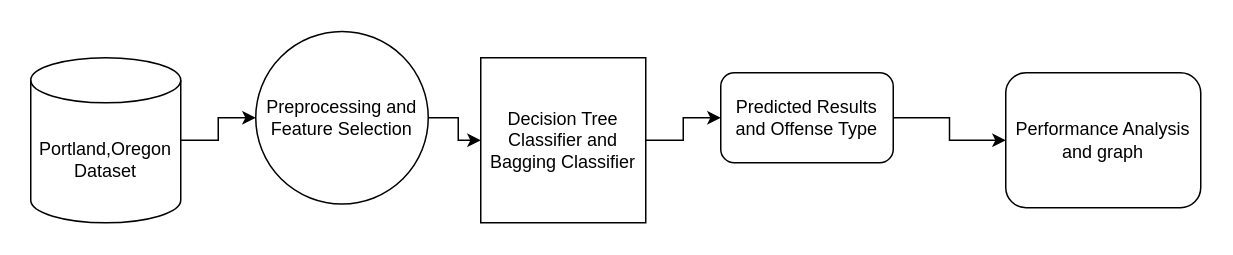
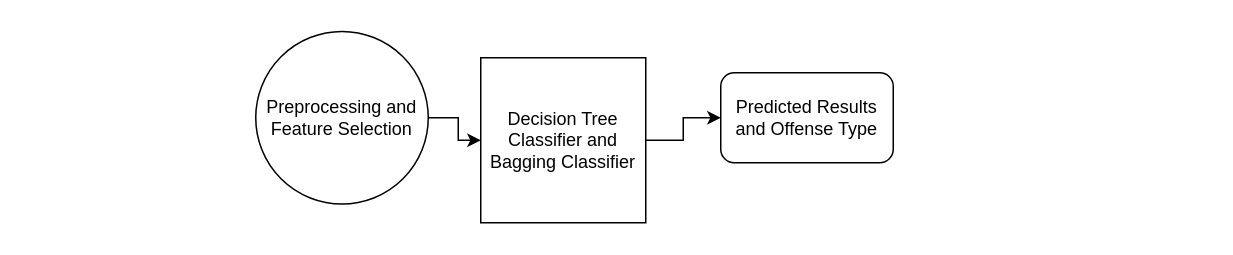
- <mxCell id="8" value="" style="edgeStyle=orthogonalEdgeStyle;rounded=0;orthogonalLoop=1;jettySize=auto;html=1;" edge="1" parent="1" source="9" target="10"><mxGeometry relative="1" as="geometry" /></mxCell>
- <mxCell id="2" style="edgeStyle=orthogonalEdgeStyle;rounded=0;orthogonalLoop=1;jettySize=auto;html=1;" edge="1" parent="1" source="3" target="5"><mxGeometry relative="1" as="geometry"><mxPoint x="230" y="108" as="targetPoint" /></mxGeometry></mxCell>
- <mxCell id="3" value="Portland,Oregon Dataset" style="shape=cylinder3;whiteSpace=wrap;html=1;boundedLbl=1;backgroundOutline=1;size=15;" vertex="1" parent="1"><mxGeometry x="20" y="38" width="100" height="110" as="geometry" /></mxCell>
- <mxCell id="10" value="Performance Analysis and graph" style="rounded=1;whiteSpace=wrap;html=1;" vertex="1" parent="1"><mxGeometry x="670" y="48" width="130" height="90" as="geometry" /></mxCell>
